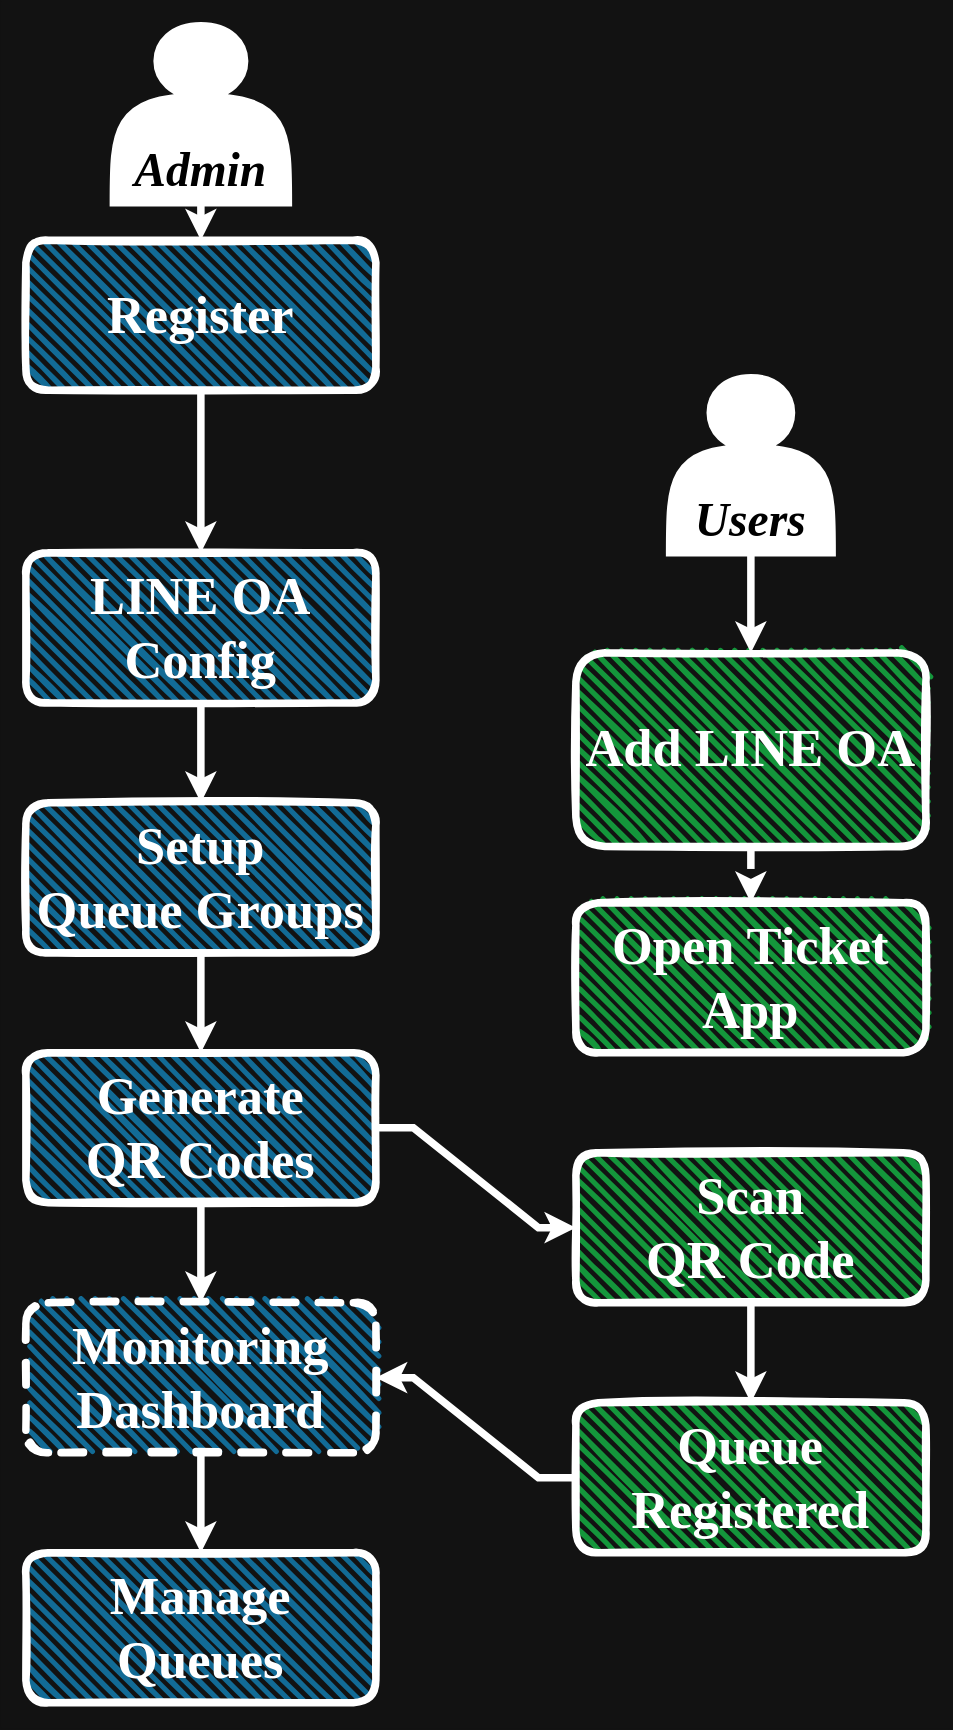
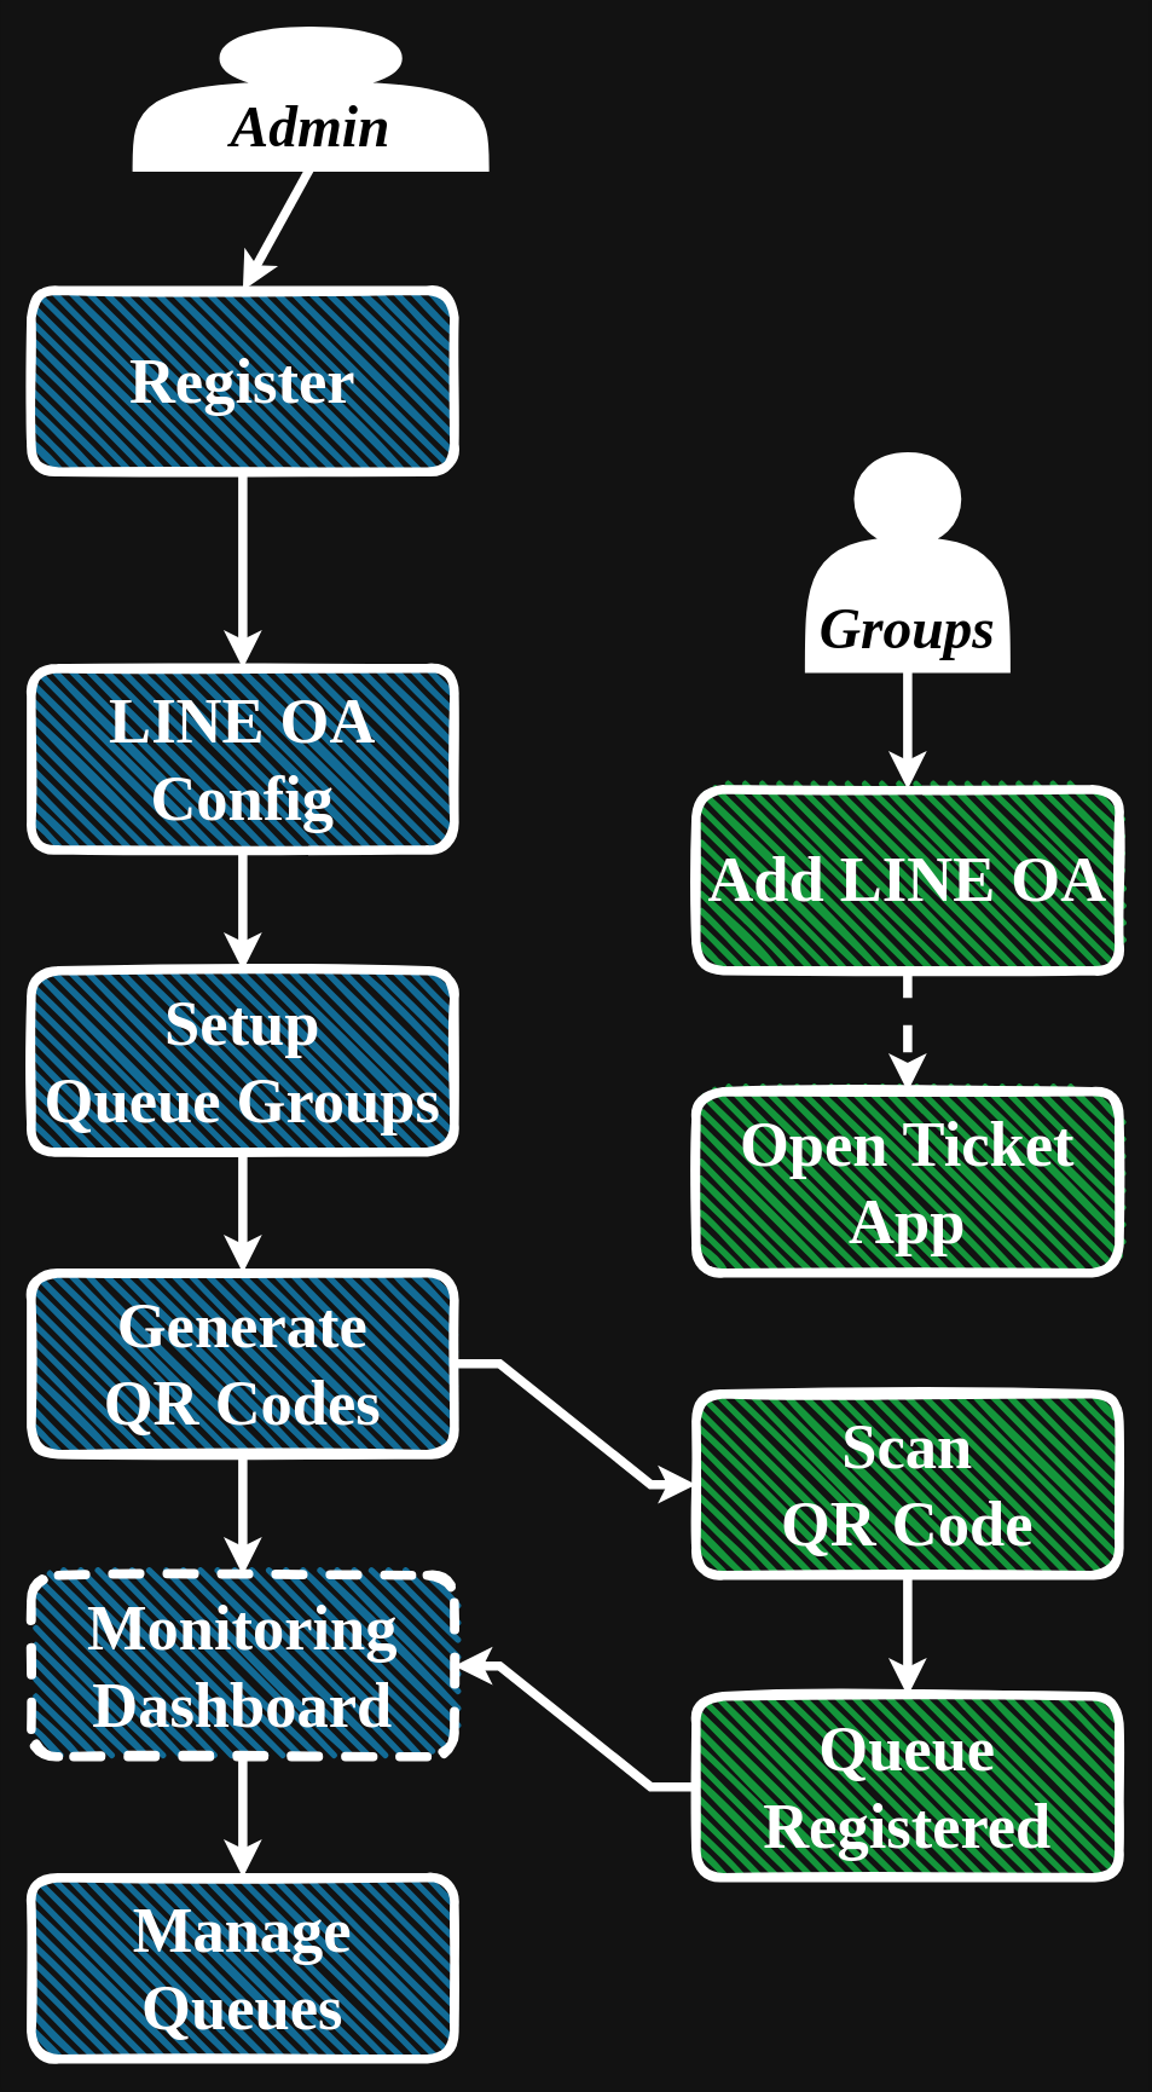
- <mxCell id="22" value="&lt;font color=&quot;#000000&quot;&gt;Admin&lt;/font&gt;" style="shape=actor;whiteSpace=wrap;html=1;shadow=0;glass=0;labelBackgroundColor=none;labelBorderColor=none;sketch=0;fillStyle=hachure;fontFamily=Kanit;fontSize=38;fontColor=#FFFFFF;strokeColor=#FFFFFF;strokeWidth=6;fillColor=default;gradientColor=none;fontSource=https%3A%2F%2Ffonts.googleapis.com%2Fcss%3Ffamily%3DKanit;verticalAlign=bottom;fontStyle=3" parent="1" vertex="1"><mxGeometry x="90" y="20" width="140" height="141.67" as="geometry" /></mxCell>
+ <mxCell id="22" value="&lt;font color=&quot;#000000&quot;&gt;Admin&lt;/font&gt;" style="shape=actor;whiteSpace=wrap;html=1;shadow=0;glass=0;labelBackgroundColor=none;labelBorderColor=none;sketch=0;fillStyle=hachure;fontFamily=Kanit;fontSize=38;fontColor=#FFFFFF;strokeColor=#FFFFFF;strokeWidth=6;fillColor=default;gradientColor=none;fontSource=https%3A%2F%2Ffonts.googleapis.com%2Fcss%3Ffamily%3DKanit;verticalAlign=bottom;fontStyle=3" parent="1" vertex="1"><mxGeometry x="90" y="20" width="230" height="90" as="geometry" /></mxCell>
- <mxCell id="24" value="&lt;font color=&quot;#000000&quot;&gt;Users&lt;/font&gt;" style="shape=actor;whiteSpace=wrap;html=1;shadow=0;glass=0;labelBackgroundColor=none;labelBorderColor=none;sketch=0;fillStyle=hachure;fontFamily=Kanit;fontSize=38;fontColor=#FFFFFF;strokeColor=#FFFFFF;strokeWidth=6;fillColor=default;gradientColor=none;fontSource=https%3A%2F%2Ffonts.googleapis.com%2Fcss%3Ffamily%3DKanit;verticalAlign=bottom;fontStyle=3" parent="1" vertex="1"><mxGeometry x="535" y="301.67" width="130" height="140" as="geometry" /></mxCell>
+ <mxCell id="24" value="&lt;font color=&quot;#000000&quot;&gt;Groups&lt;/font&gt;" style="shape=actor;whiteSpace=wrap;html=1;shadow=0;glass=0;labelBackgroundColor=none;labelBorderColor=none;sketch=0;fillStyle=hachure;fontFamily=Kanit;fontSize=38;fontColor=#FFFFFF;strokeColor=#FFFFFF;strokeWidth=6;fillColor=default;gradientColor=none;fontSource=https%3A%2F%2Ffonts.googleapis.com%2Fcss%3Ffamily%3DKanit;verticalAlign=bottom;fontStyle=3" parent="1" vertex="1"><mxGeometry x="535" y="301.67" width="130" height="140" as="geometry" /></mxCell>
- <mxCell id="12" value="Add LINE OA" style="rounded=1;whiteSpace=wrap;html=1;strokeWidth=6;fillWeight=4;hachureGap=8;hachureAngle=45;fillColor=#14963B;sketch=1;strokeColor=#FFFFFF;fontSize=42;fontStyle=1;fontFamily=Kanit;fontColor=#FFFFFF;fontSource=https%3A%2F%2Ffonts.googleapis.com%2Fcss%3Ffamily%3DKanit;labelBackgroundColor=none;labelBorderColor=none;shadow=0;spacing=2;fillStyle=hachure;glass=0;perimeterSpacing=0;gradientColor=none;" parent="1" vertex="1"><mxGeometry x="460" y="521.67" width="280" height="155" as="geometry" /></mxCell>
+ <mxCell id="12" value="Add LINE OA" style="rounded=1;whiteSpace=wrap;html=1;strokeWidth=6;fillWeight=4;hachureGap=8;hachureAngle=45;fillColor=#14963B;sketch=1;strokeColor=#FFFFFF;fontSize=42;fontStyle=1;fontFamily=Kanit;fontColor=#FFFFFF;fontSource=https%3A%2F%2Ffonts.googleapis.com%2Fcss%3Ffamily%3DKanit;labelBackgroundColor=none;labelBorderColor=none;shadow=0;spacing=2;fillStyle=hachure;glass=0;perimeterSpacing=0;gradientColor=none;" parent="1" vertex="1"><mxGeometry x="460" y="521.67" width="280" height="120" as="geometry" /></mxCell>
